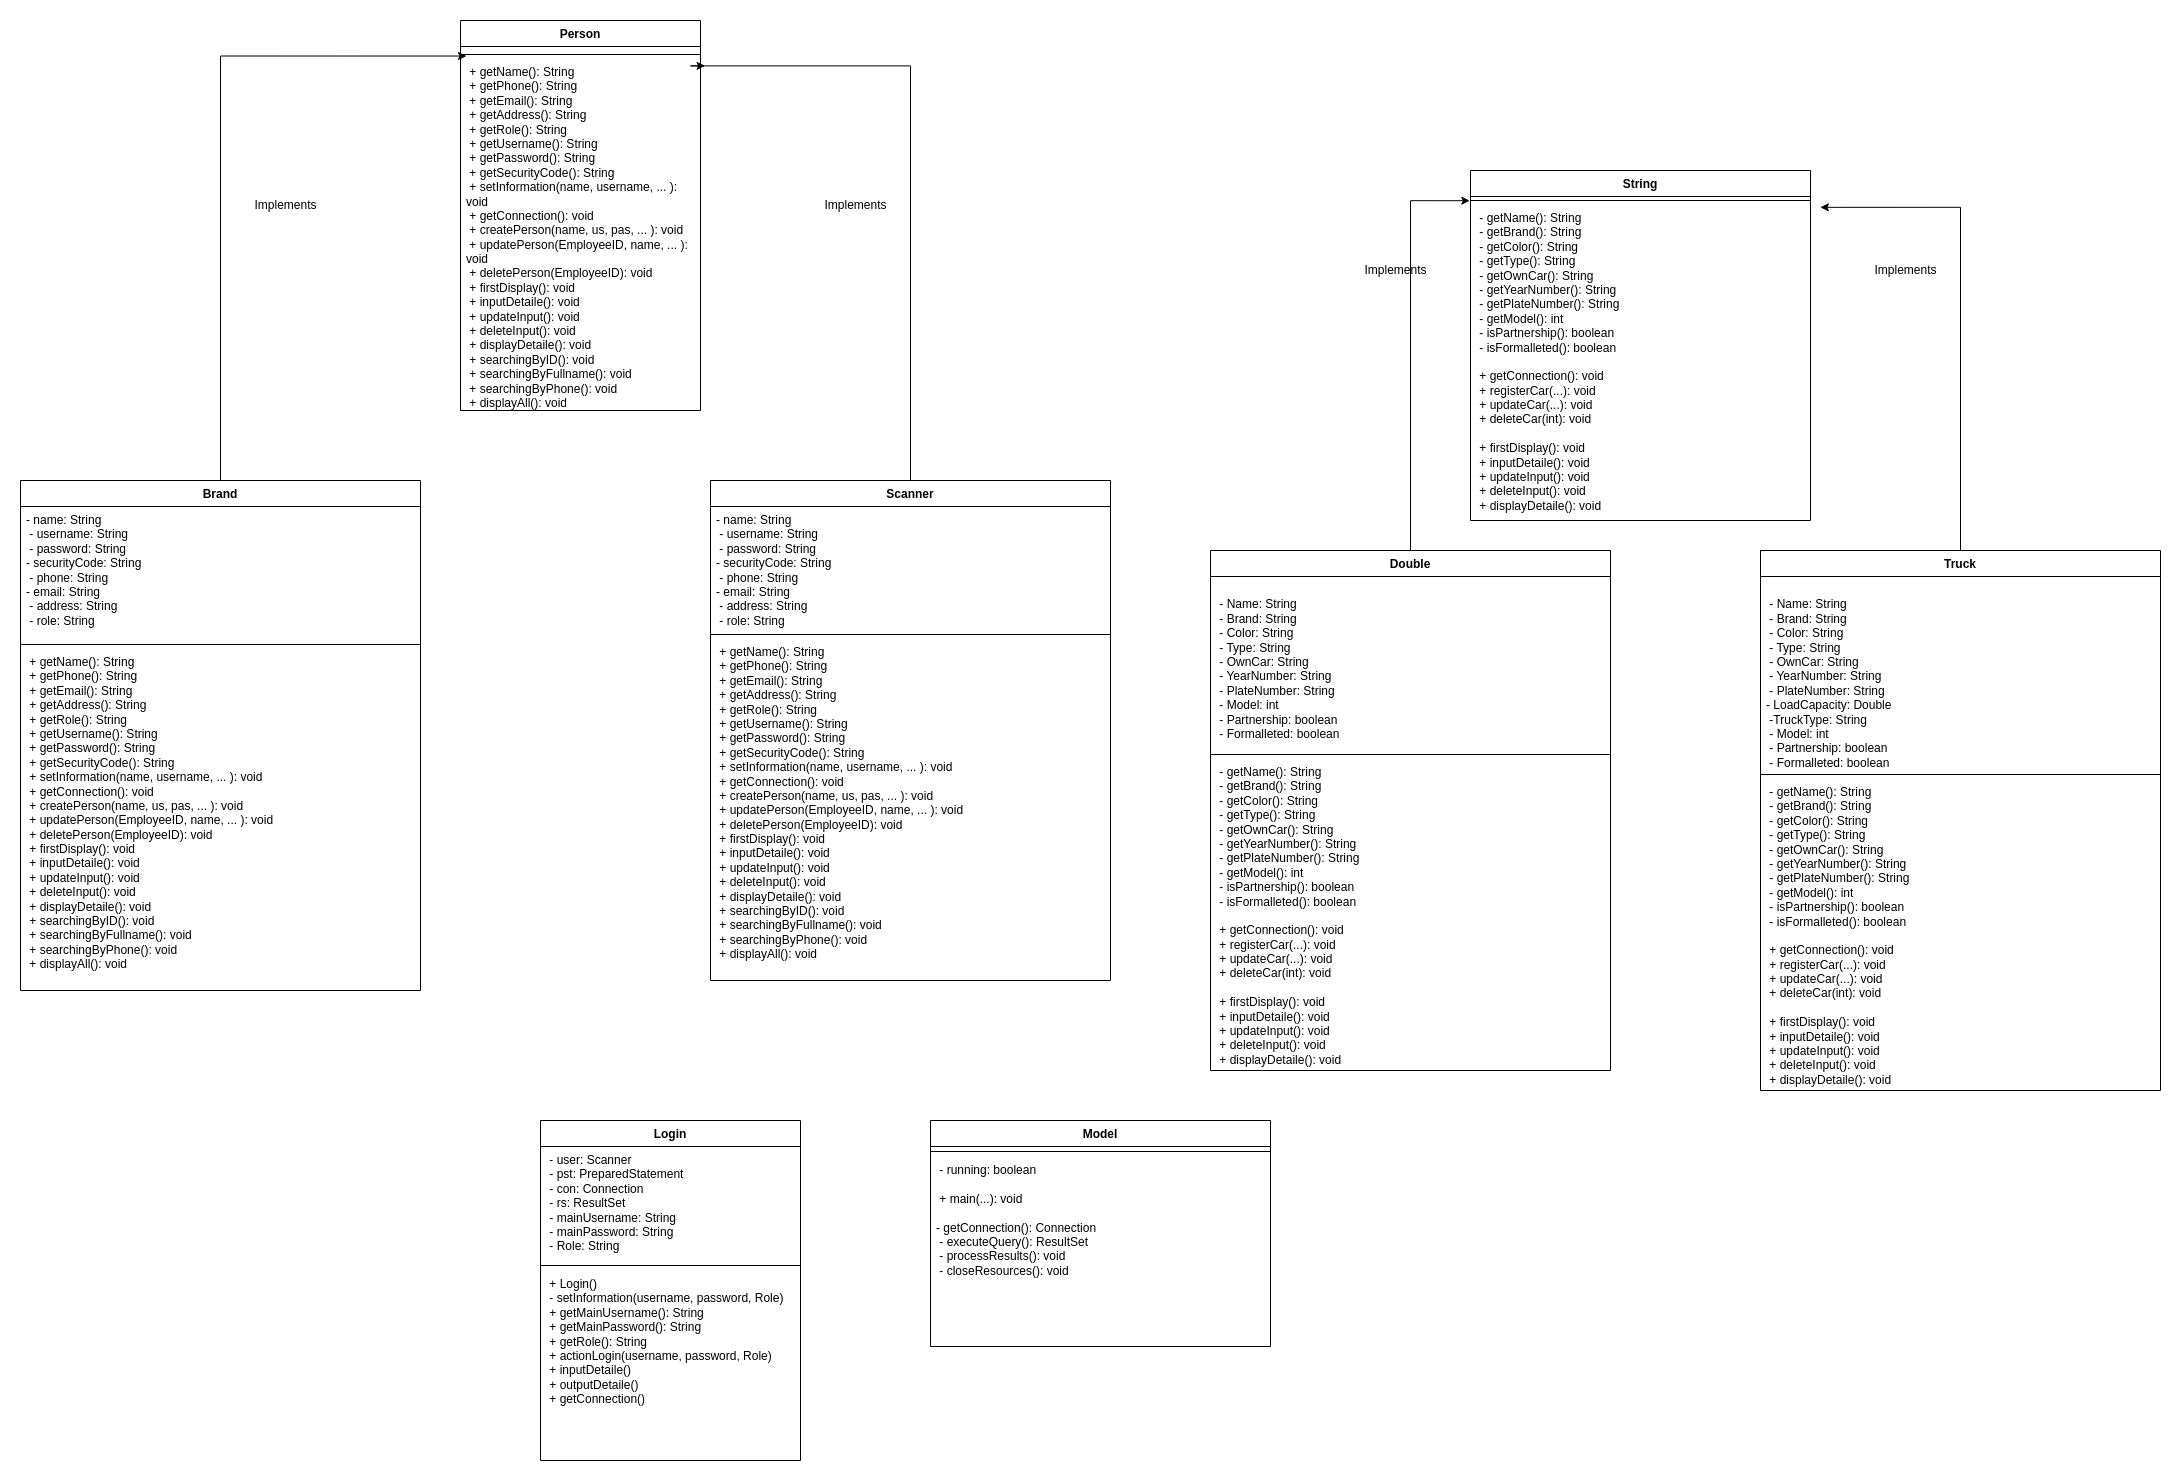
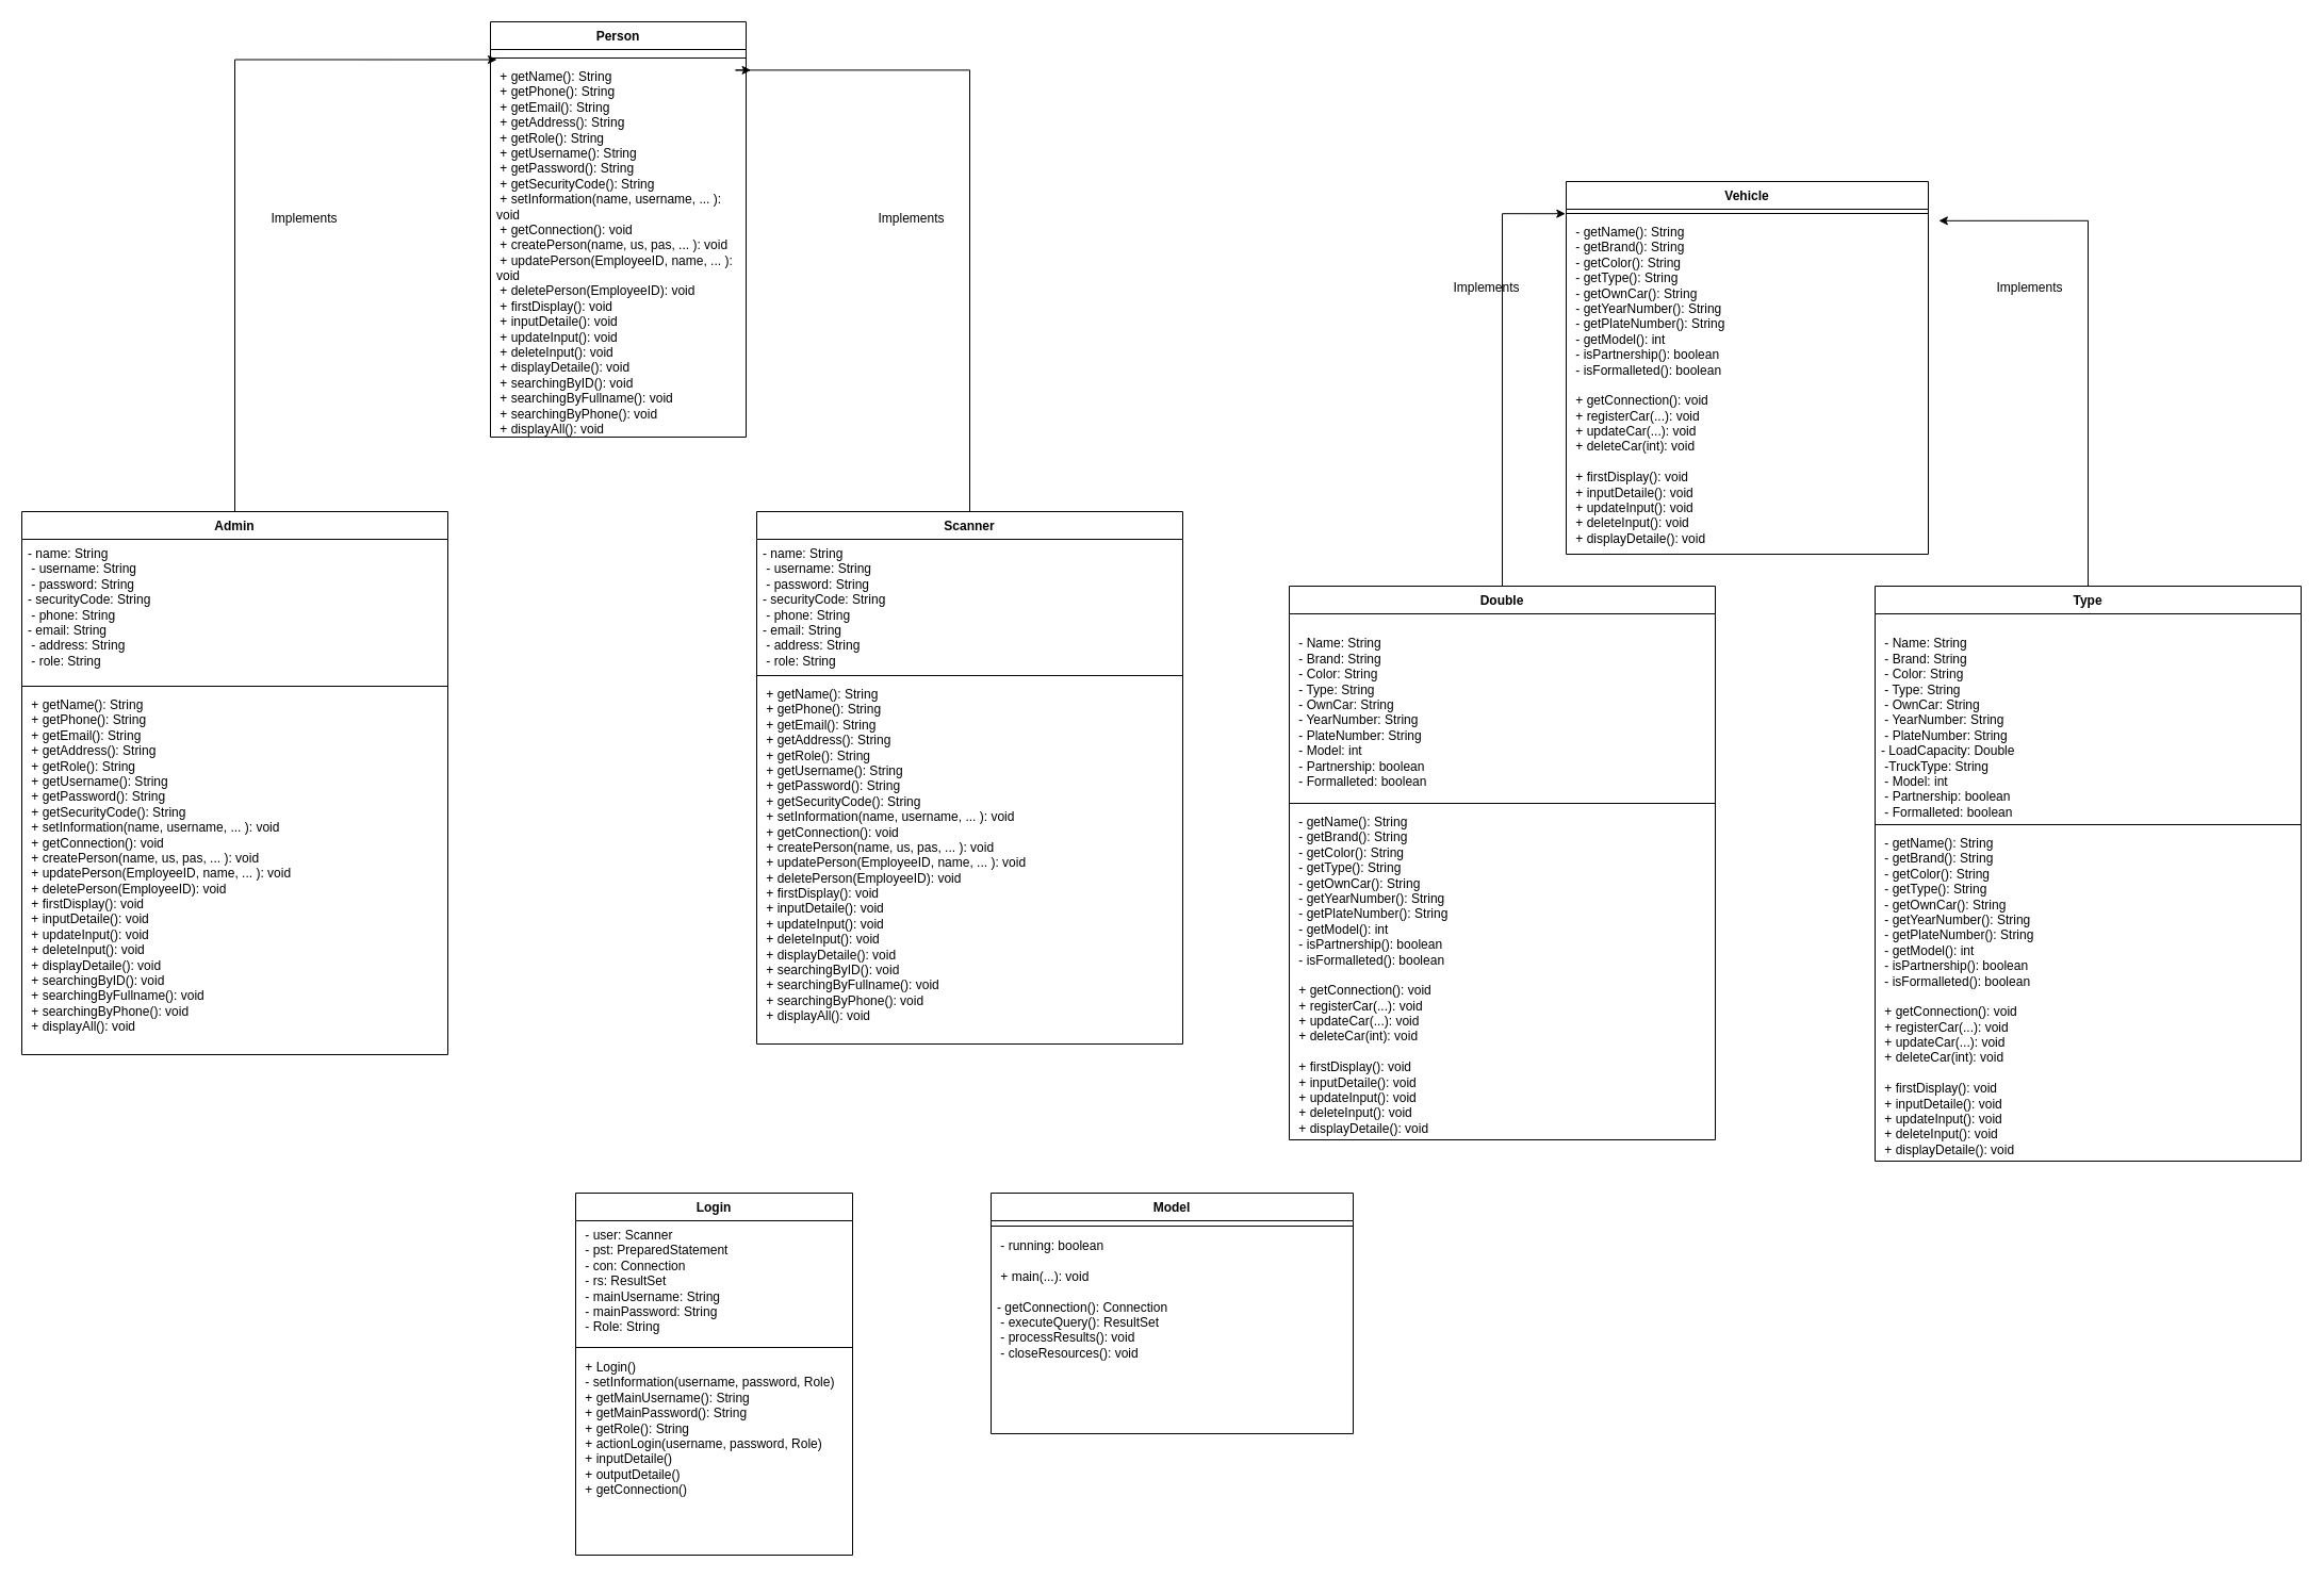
- <mxCell id="16" value="&lt;div&gt;String&lt;/div&gt;" style="swimlane;fontStyle=1;align=center;verticalAlign=top;childLayout=stackLayout;horizontal=1;startSize=26;horizontalStack=0;resizeParent=1;resizeParentMax=0;resizeLast=0;collapsible=1;marginBottom=0;whiteSpace=wrap;html=1;" vertex="1" parent="1"><mxGeometry x="1470" y="170" width="340" height="350" as="geometry" /></mxCell>
+ <mxCell id="16" value="&lt;div&gt;Vehicle&lt;/div&gt;" style="swimlane;fontStyle=1;align=center;verticalAlign=top;childLayout=stackLayout;horizontal=1;startSize=26;horizontalStack=0;resizeParent=1;resizeParentMax=0;resizeLast=0;collapsible=1;marginBottom=0;whiteSpace=wrap;html=1;" vertex="1" parent="1"><mxGeometry x="1470" y="170" width="340" height="350" as="geometry" /></mxCell>
- <mxCell id="6" value="Brand" style="swimlane;fontStyle=1;align=center;verticalAlign=top;childLayout=stackLayout;horizontal=1;startSize=26;horizontalStack=0;resizeParent=1;resizeParentMax=0;resizeLast=0;collapsible=1;marginBottom=0;whiteSpace=wrap;html=1;" vertex="1" parent="1"><mxGeometry x="20" y="480" width="400" height="510" as="geometry" /></mxCell>
+ <mxCell id="6" value="Admin" style="swimlane;fontStyle=1;align=center;verticalAlign=top;childLayout=stackLayout;horizontal=1;startSize=26;horizontalStack=0;resizeParent=1;resizeParentMax=0;resizeLast=0;collapsible=1;marginBottom=0;whiteSpace=wrap;html=1;" vertex="1" parent="1"><mxGeometry x="20" y="480" width="400" height="510" as="geometry" /></mxCell>
- <mxCell id="23" value="&lt;div&gt;Truck&lt;/div&gt;" style="swimlane;fontStyle=1;align=center;verticalAlign=top;childLayout=stackLayout;horizontal=1;startSize=26;horizontalStack=0;resizeParent=1;resizeParentMax=0;resizeLast=0;collapsible=1;marginBottom=0;whiteSpace=wrap;html=1;" vertex="1" parent="1"><mxGeometry x="1760" y="550" width="400" height="540" as="geometry" /></mxCell>
+ <mxCell id="23" value="&lt;div&gt;Type&lt;/div&gt;" style="swimlane;fontStyle=1;align=center;verticalAlign=top;childLayout=stackLayout;horizontal=1;startSize=26;horizontalStack=0;resizeParent=1;resizeParentMax=0;resizeLast=0;collapsible=1;marginBottom=0;whiteSpace=wrap;html=1;" vertex="1" parent="1"><mxGeometry x="1760" y="550" width="400" height="540" as="geometry" /></mxCell>
